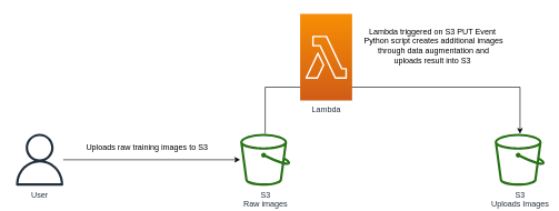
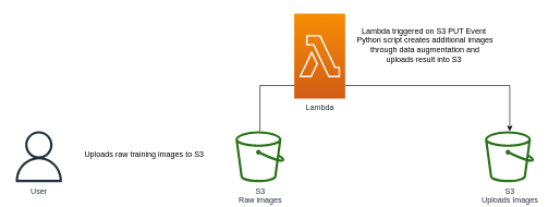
- <mxCell id="7" value="Uploads raw training images to S3" style="text;html=1;align=center;verticalAlign=middle;resizable=0;points=[];autosize=1;strokeColor=none;" vertex="1" parent="1"><mxGeometry x="120" y="210" width="200" height="20" as="geometry" /></mxCell>
+ <mxCell id="7" value="Uploads raw training images to S3" style="text;html=1;align=center;verticalAlign=middle;resizable=0;points=[];autosize=1;strokeColor=none;" vertex="1" parent="1"><mxGeometry x="120" y="225" width="200" height="20" as="geometry" /></mxCell>
- <mxCell id="5" style="edgeStyle=orthogonalEdgeStyle;rounded=0;orthogonalLoop=1;jettySize=auto;html=1;" edge="1" parent="1" source="6" target="3"><mxGeometry relative="1" as="geometry" /></mxCell>
